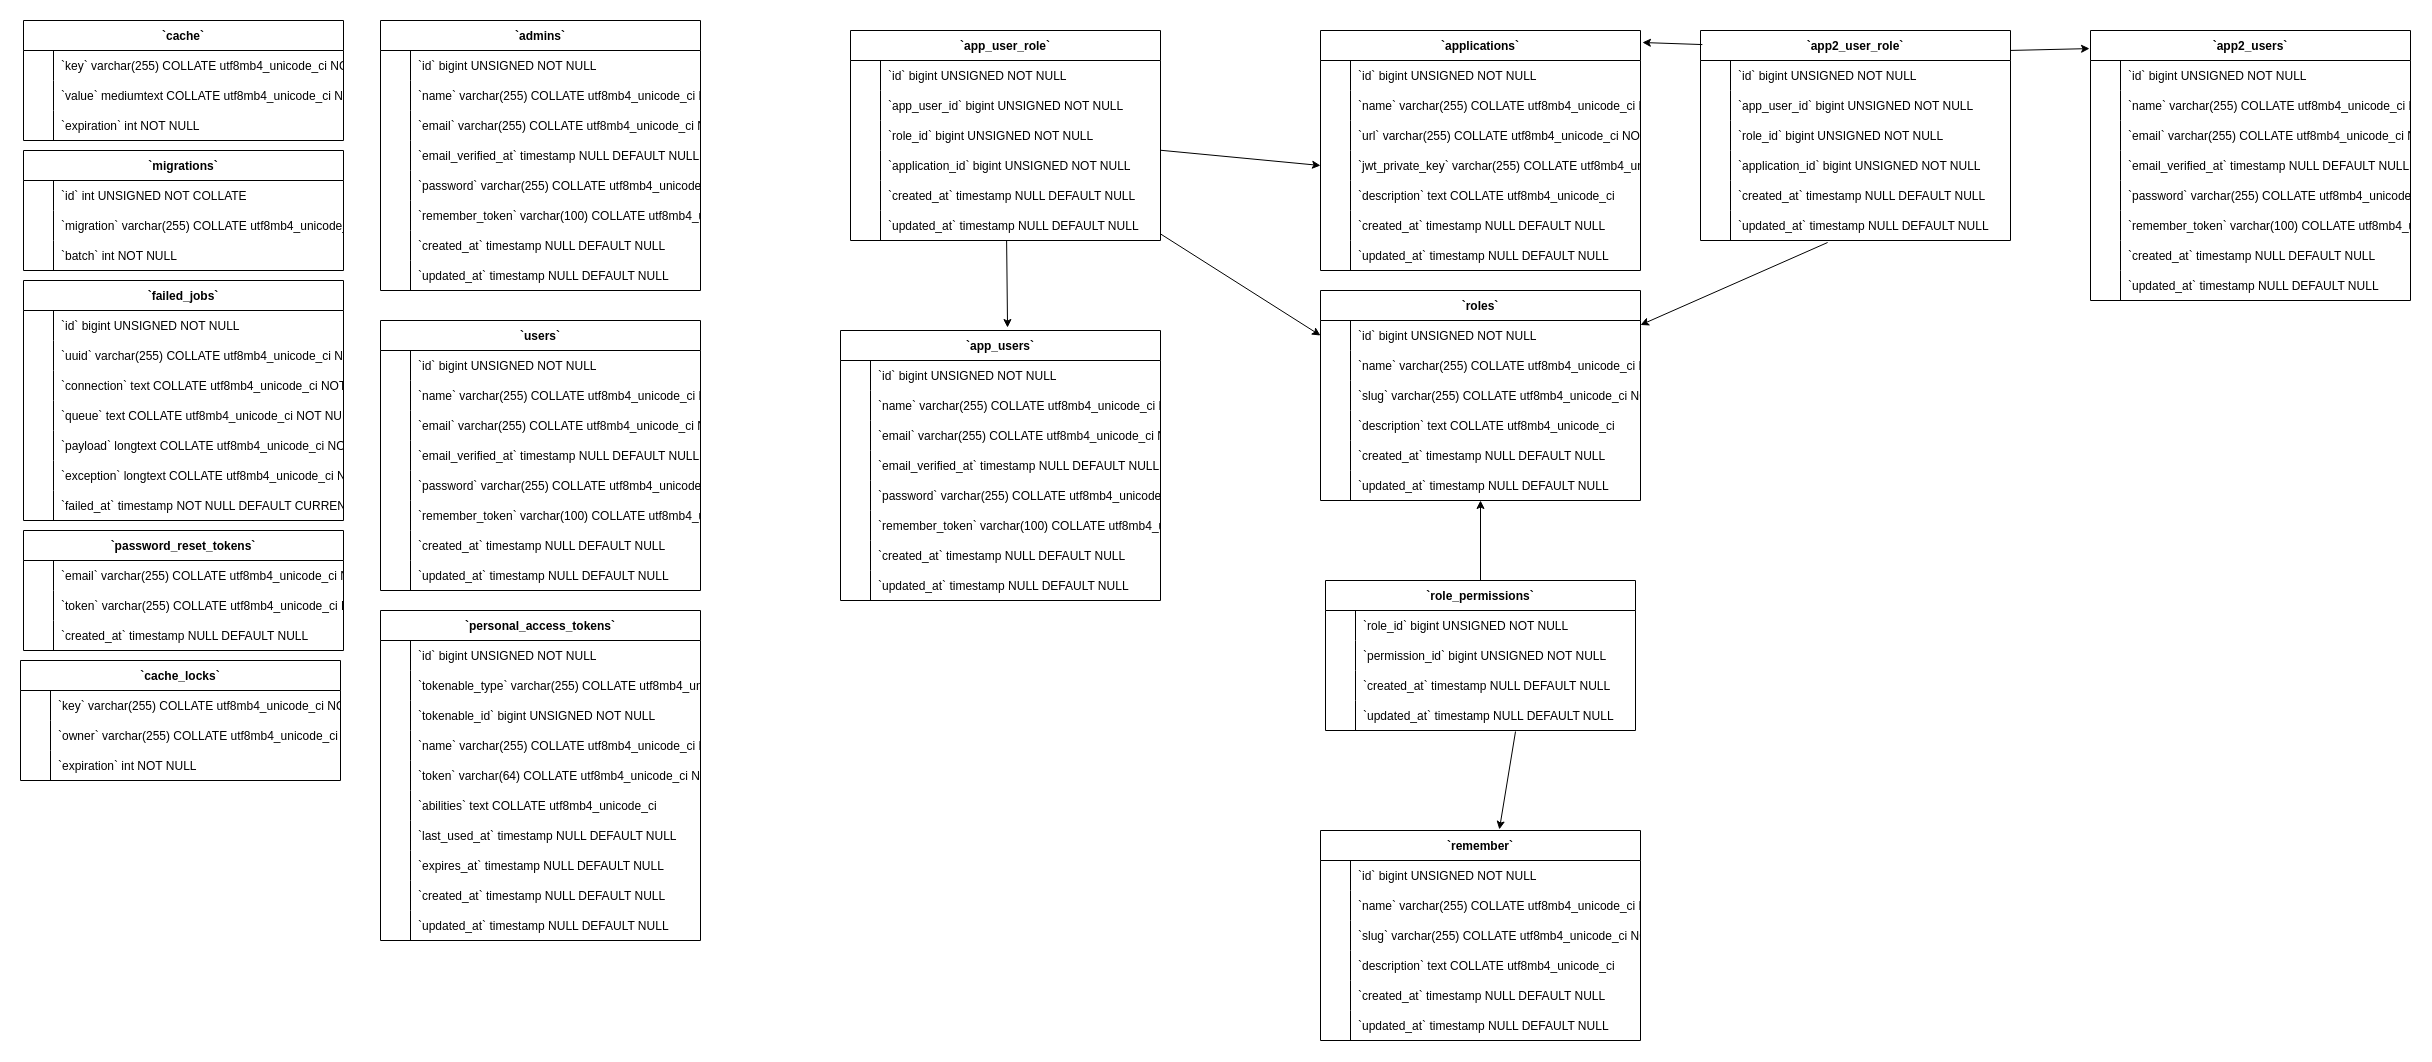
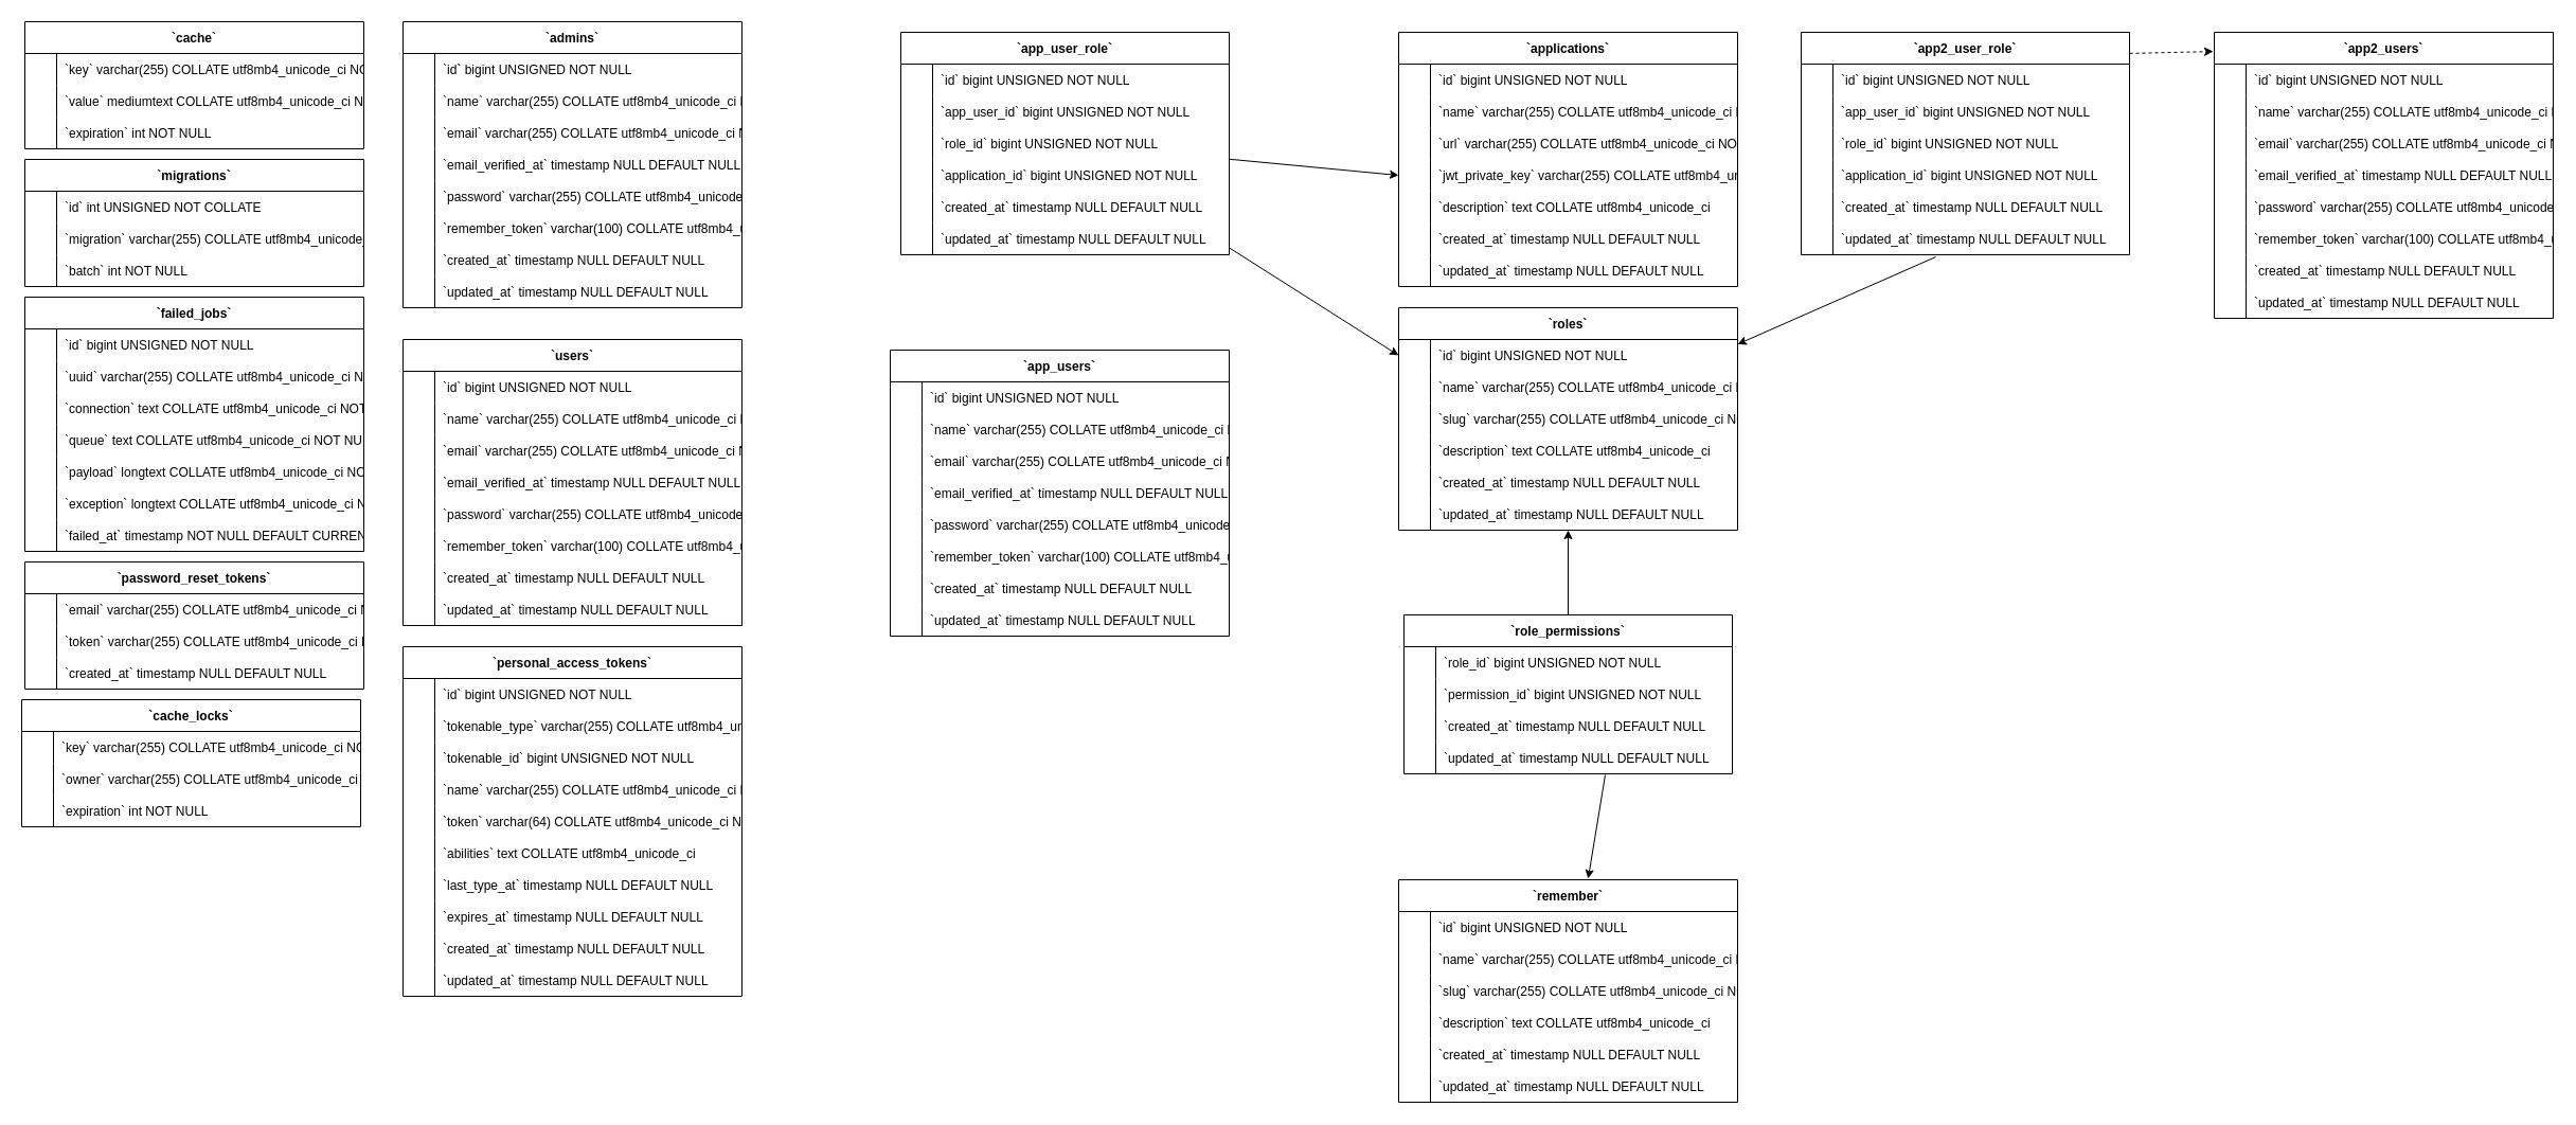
- <mxCell id="263" value="" style="endArrow=classic;html=1;rounded=0;exitX=0.006;exitY=0.067;exitDx=0;exitDy=0;exitPerimeter=0;entryX=1.006;entryY=0.05;entryDx=0;entryDy=0;entryPerimeter=0;" edge="1" parent="1" source="74" target="27"><mxGeometry width="50" height="50" relative="1" as="geometry"><mxPoint x="1850" y="390" as="sourcePoint" /><mxPoint x="1900" y="340" as="targetPoint" /></mxGeometry></mxCell>
- <mxCell id="262" value="" style="endArrow=classic;html=1;rounded=0;entryX=-0.003;entryY=0.067;entryDx=0;entryDy=0;entryPerimeter=0;exitX=1;exitY=0.095;exitDx=0;exitDy=0;exitPerimeter=0;" edge="1" parent="1" source="74" target="49"><mxGeometry width="50" height="50" relative="1" as="geometry"><mxPoint x="1850" y="390" as="sourcePoint" /><mxPoint x="1910" y="320" as="targetPoint" /></mxGeometry></mxCell>
+ <mxCell id="262" value="" style="endArrow=classic;html=1;rounded=0;entryX=-0.003;entryY=0.067;entryDx=0;entryDy=0;entryPerimeter=0;exitX=1;exitY=0.095;exitDx=0;exitDy=0;exitPerimeter=0;dashed=1;" edge="1" parent="1" source="74" target="49"><mxGeometry width="50" height="50" relative="1" as="geometry"><mxPoint x="1850" y="390" as="sourcePoint" /><mxPoint x="1910" y="320" as="targetPoint" /></mxGeometry></mxCell>
- <mxCell id="313" value="" style="endArrow=classic;html=1;rounded=0;entryX=0.522;entryY=-0.011;entryDx=0;entryDy=0;entryPerimeter=0;" edge="1" parent="1" source="267" target="286"><mxGeometry width="50" height="50" relative="1" as="geometry"><mxPoint x="1210" y="290" as="sourcePoint" /><mxPoint x="1260" y="240" as="targetPoint" /></mxGeometry></mxCell>
- <mxCell id="195" value="`last_used_at` timestamp NULL DEFAULT NULL" style="shape=partialRectangle;overflow=hidden;connectable=0;fillColor=none;align=left;strokeColor=inherit;top=0;left=0;bottom=0;right=0;spacingLeft=6;" vertex="1" parent="193"><mxGeometry x="30" width="290" height="30" as="geometry"><mxRectangle width="290" height="30" as="alternateBounds" /></mxGeometry></mxCell>
+ <mxCell id="195" value="`last_type_at` timestamp NULL DEFAULT NULL" style="shape=partialRectangle;overflow=hidden;connectable=0;fillColor=none;align=left;strokeColor=inherit;top=0;left=0;bottom=0;right=0;spacingLeft=6;" vertex="1" parent="193"><mxGeometry x="30" width="290" height="30" as="geometry"><mxRectangle width="290" height="30" as="alternateBounds" /></mxGeometry></mxCell>
